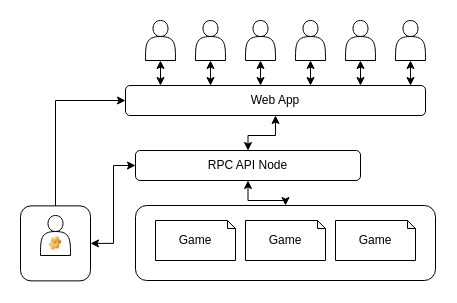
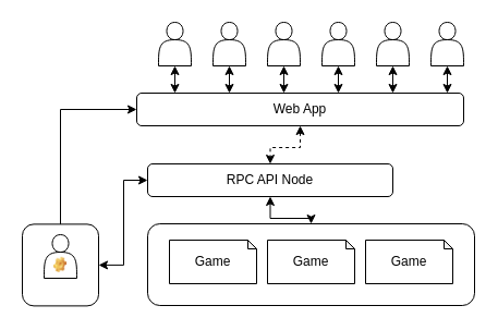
- <mxCell id="21" value="" style="edgeStyle=orthogonalEdgeStyle;rounded=0;orthogonalLoop=1;jettySize=auto;html=1;startArrow=classic;startFill=1;strokeColor=default;" parent="1" source="22" target="8" edge="1"><mxGeometry relative="1" as="geometry" /></mxCell>
+ <mxCell id="21" value="" style="edgeStyle=orthogonalEdgeStyle;rounded=0;orthogonalLoop=1;jettySize=auto;html=1;startArrow=classic;startFill=1;strokeColor=default;dashed=1;" parent="1" source="22" target="8" edge="1"><mxGeometry relative="1" as="geometry" /></mxCell>
